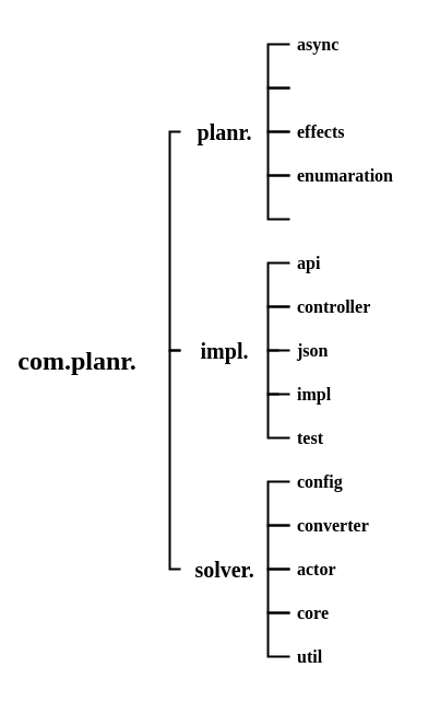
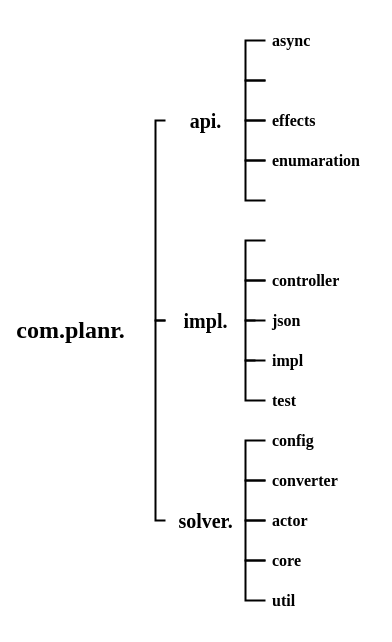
- <mxCell id="5" value="planr." style="text;strokeColor=none;fillColor=none;html=1;fontSize=20;fontStyle=1;verticalAlign=middle;align=center;fontFamily=Times New Roman;" vertex="1" parent="1"><mxGeometry x="155" y="100" width="100" height="40" as="geometry" /></mxCell>
+ <mxCell id="5" value="api." style="text;strokeColor=none;fillColor=none;html=1;fontSize=20;fontStyle=1;verticalAlign=middle;align=center;fontFamily=Times New Roman;" vertex="1" parent="1"><mxGeometry x="155" y="100" width="100" height="40" as="geometry" /></mxCell>
- <mxCell id="30" value="api" style="text;strokeColor=none;fillColor=none;html=1;fontSize=16;fontStyle=1;verticalAlign=middle;align=left;fontFamily=Times New Roman;" vertex="1" parent="1"><mxGeometry x="270" y="220" width="100" height="40" as="geometry" /></mxCell>
